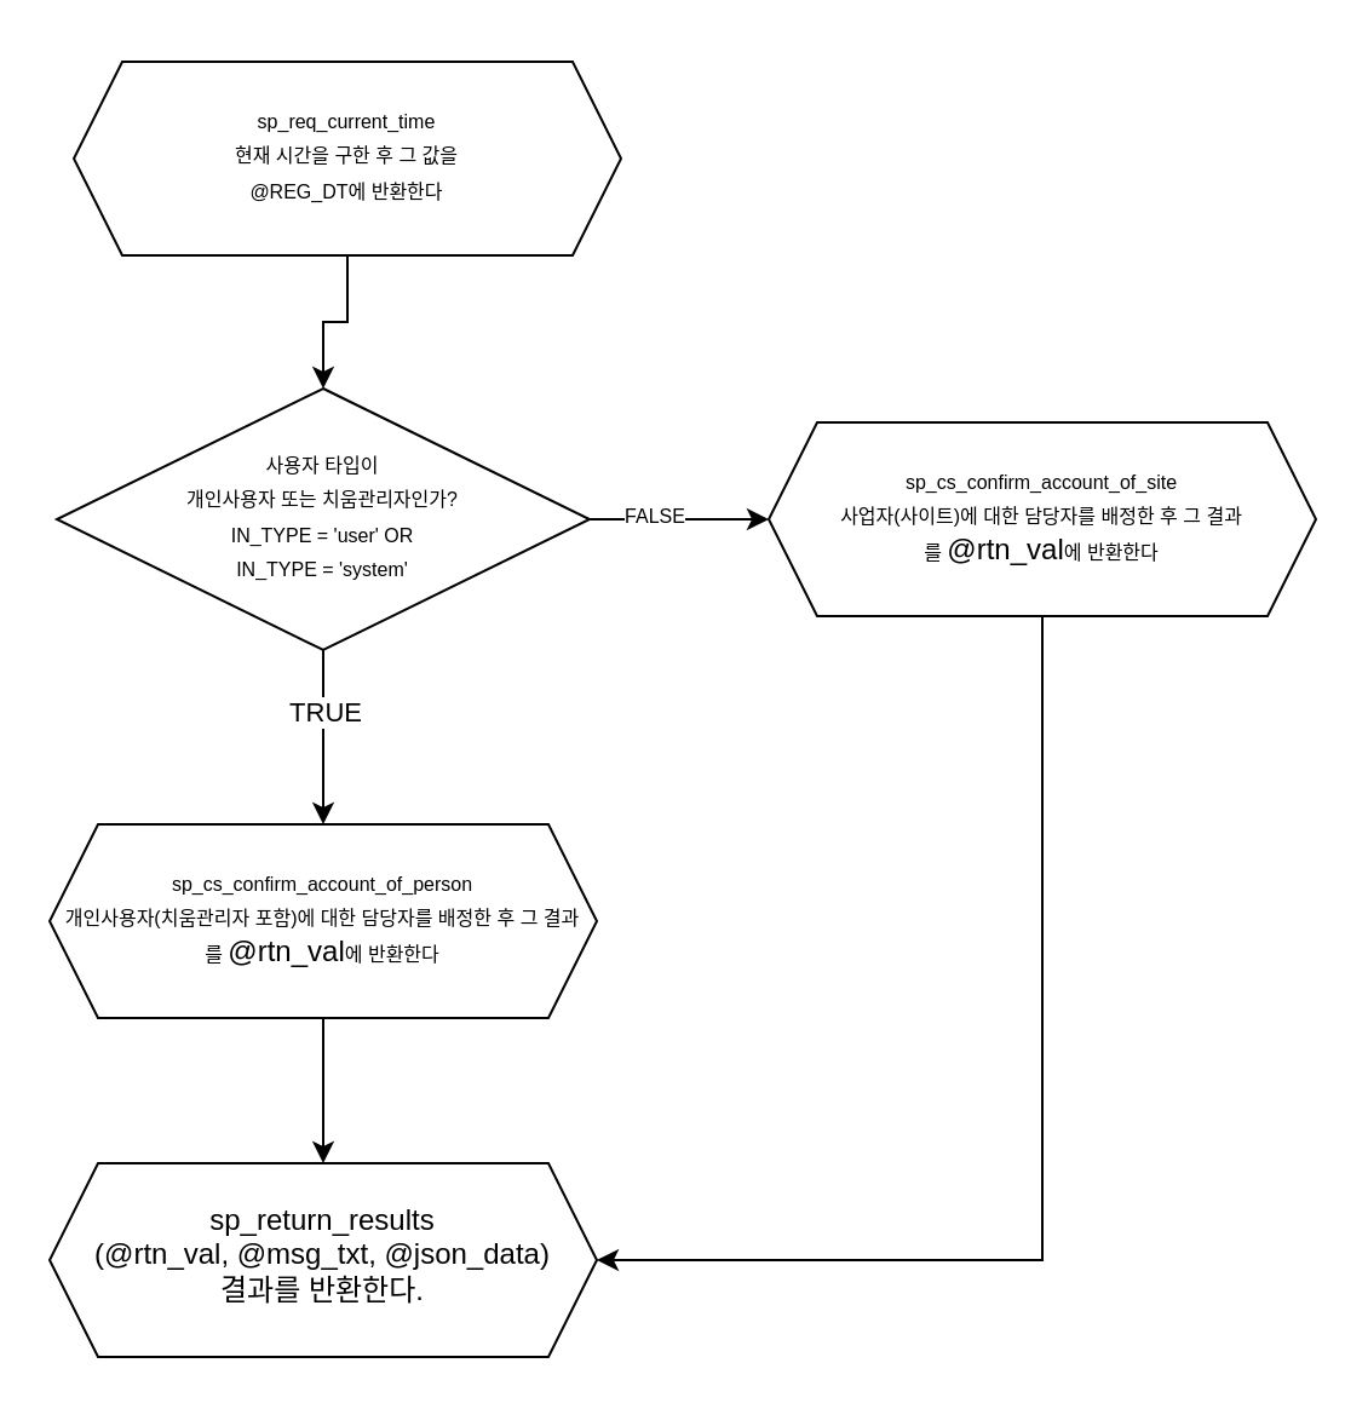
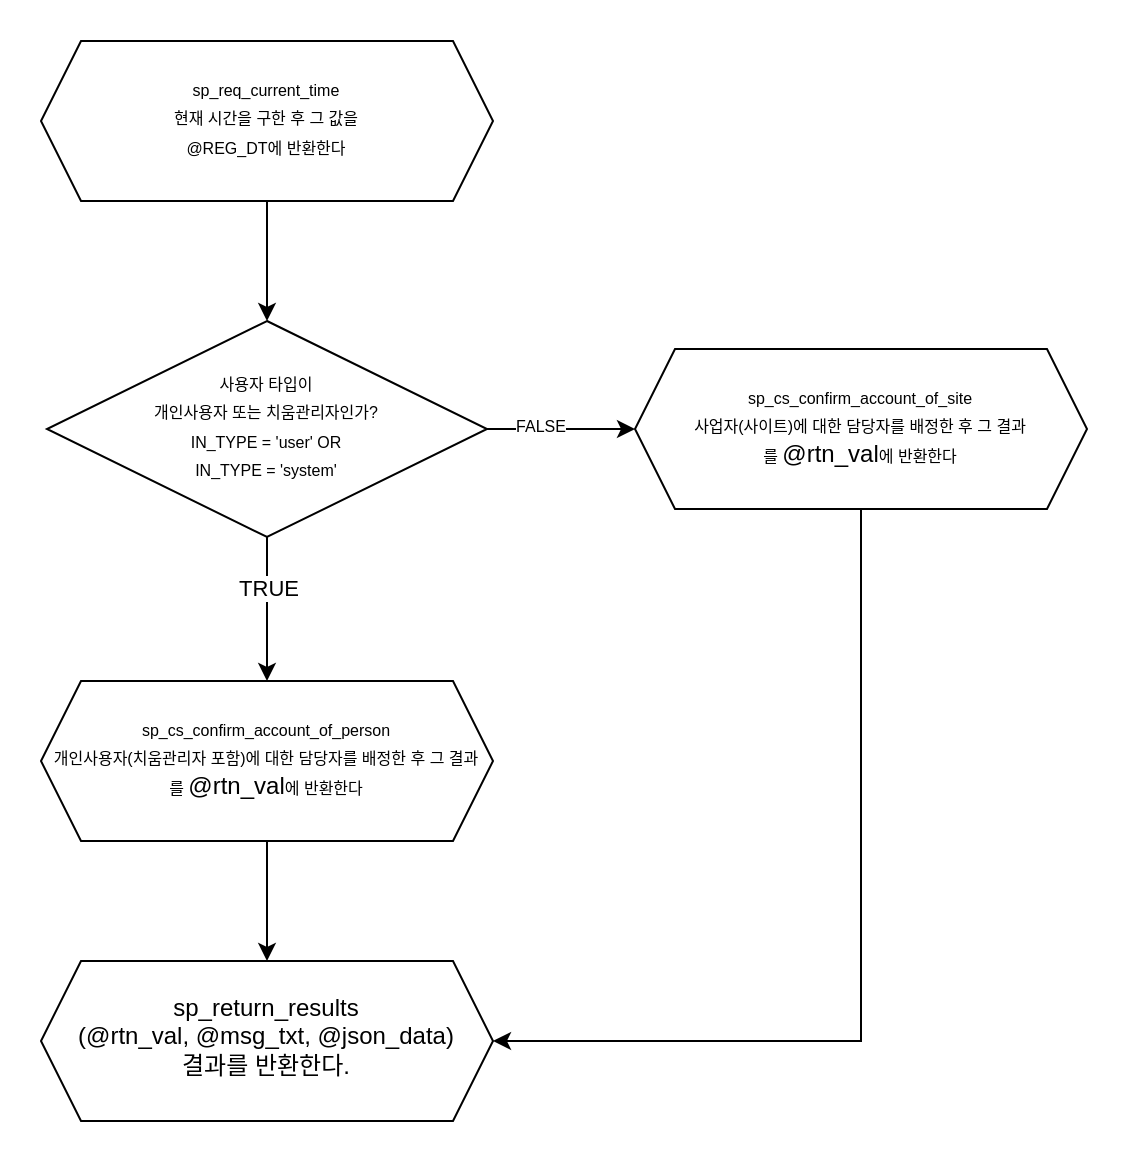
- <mxCell id="3" value="&lt;font style=&quot;font-size: 8px&quot;&gt;sp_req_current_time&lt;br&gt;현재 시간을 구한 후 그 값을&lt;br&gt;@REG_DT에 반환한다&lt;/font&gt;" style="shape=hexagon;perimeter=hexagonPerimeter2;whiteSpace=wrap;html=1;fixedSize=1;shadow=0;strokeWidth=1;spacing=6;spacingTop=-4;" vertex="1" parent="1"><mxGeometry x="30" y="25" width="226" height="80" as="geometry" /></mxCell>
+ <mxCell id="3" value="&lt;font style=&quot;font-size: 8px&quot;&gt;sp_req_current_time&lt;br&gt;현재 시간을 구한 후 그 값을&lt;br&gt;@REG_DT에 반환한다&lt;/font&gt;" style="shape=hexagon;perimeter=hexagonPerimeter2;whiteSpace=wrap;html=1;fixedSize=1;shadow=0;strokeWidth=1;spacing=6;spacingTop=-4;" vertex="1" parent="1"><mxGeometry x="20" y="20" width="226" height="80" as="geometry" /></mxCell>
